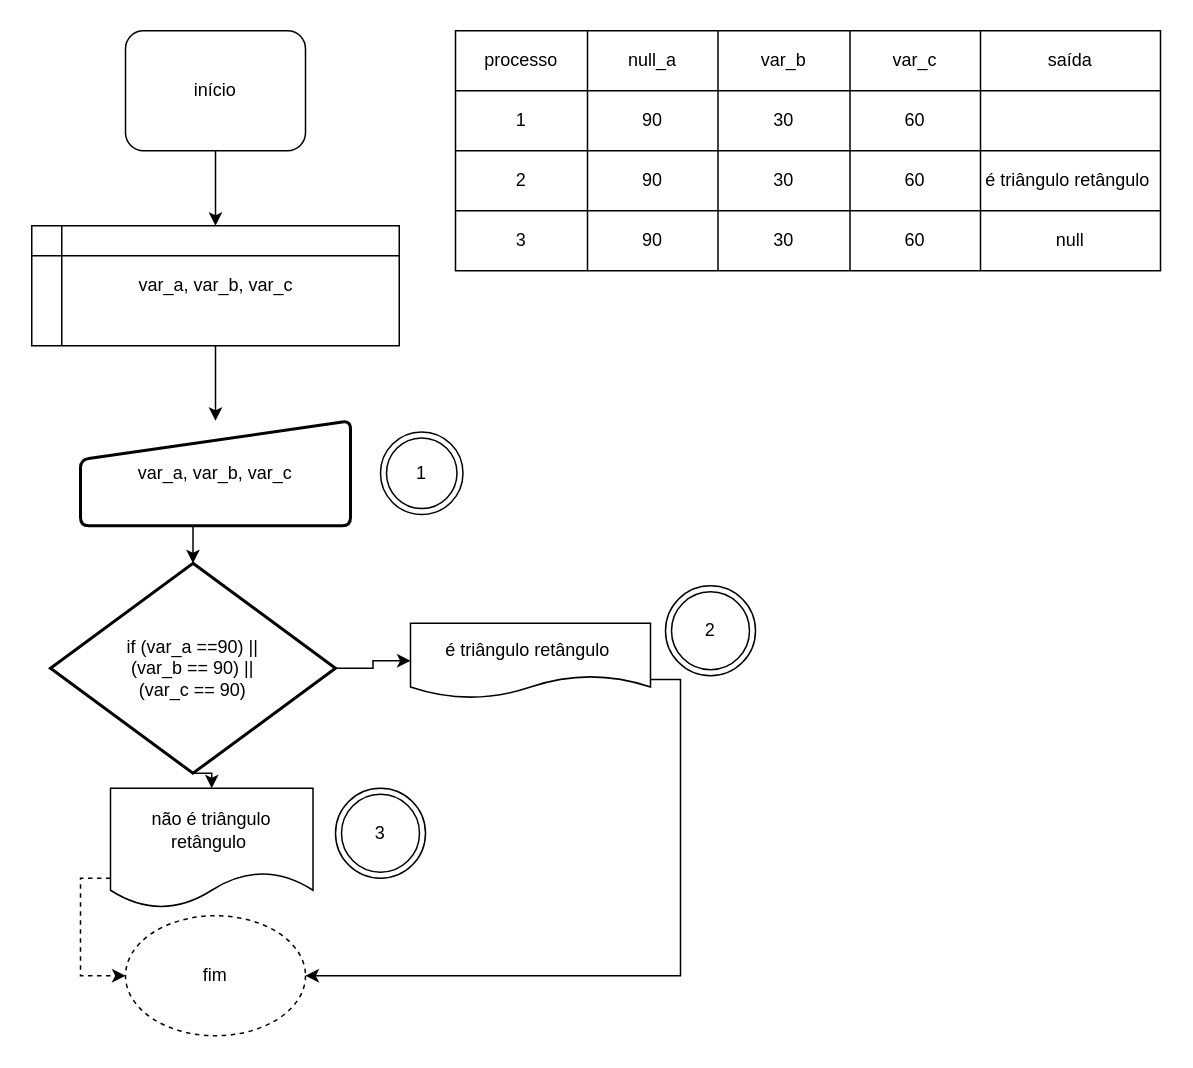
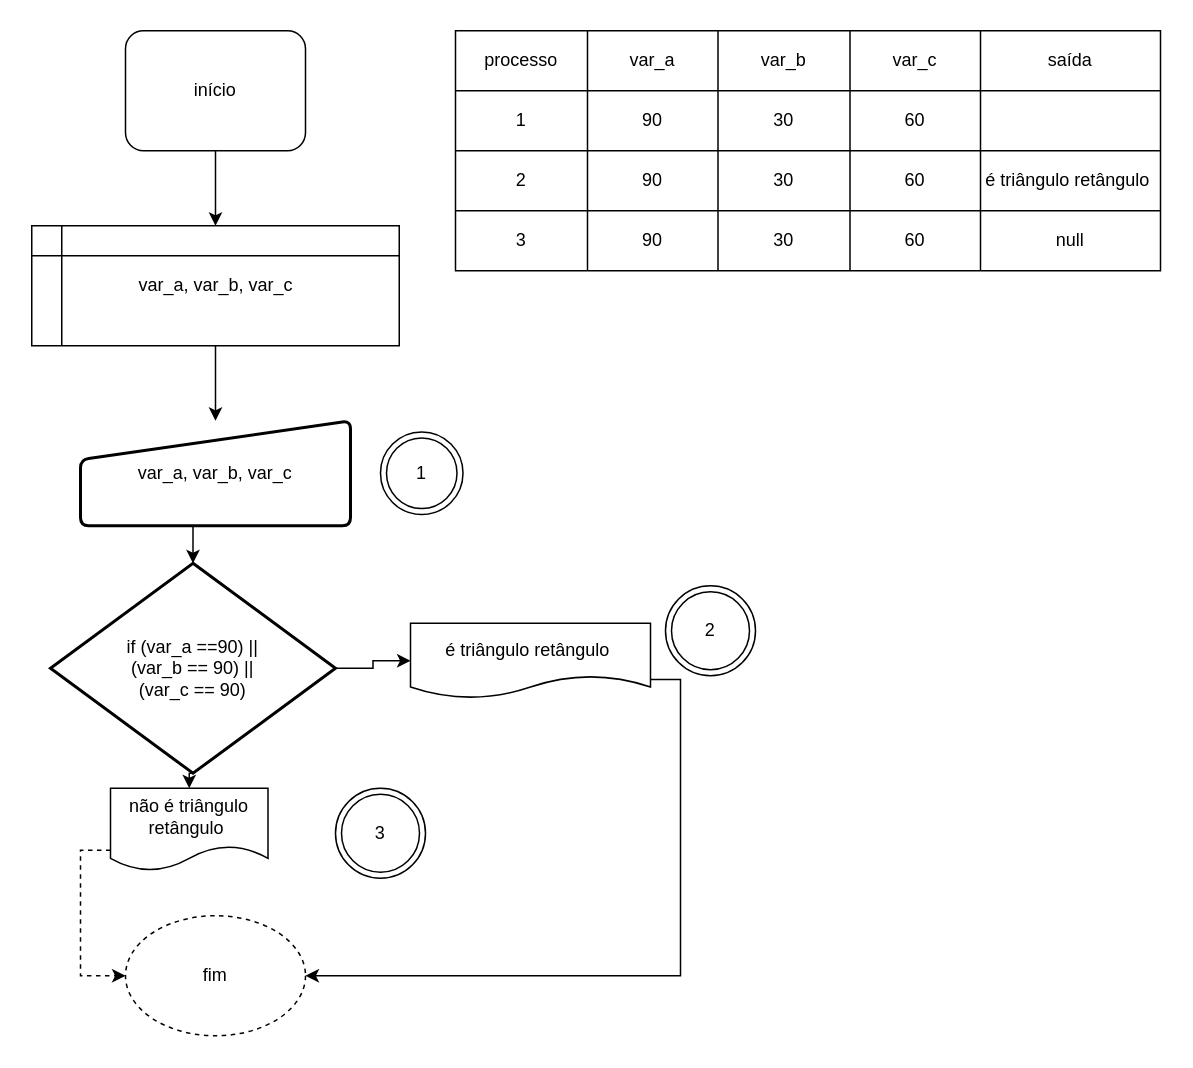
- <mxCell id="22" value="null_a" style="shape=partialRectangle;html=1;whiteSpace=wrap;connectable=0;fillColor=none;top=0;left=0;bottom=0;right=0;overflow=hidden;" parent="20" vertex="1"><mxGeometry x="88" width="87" height="40" as="geometry" /></mxCell>
+ <mxCell id="22" value="var_a" style="shape=partialRectangle;html=1;whiteSpace=wrap;connectable=0;fillColor=none;top=0;left=0;bottom=0;right=0;overflow=hidden;" parent="20" vertex="1"><mxGeometry x="88" width="87" height="40" as="geometry" /></mxCell>
- <mxCell id="13" value="não é triângulo retângulo&amp;nbsp;" style="shape=document;whiteSpace=wrap;html=1;boundedLbl=1;" parent="1" vertex="1"><mxGeometry x="73" y="525" width="135" height="80" as="geometry" /></mxCell>
+ <mxCell id="13" value="não é triângulo retângulo&amp;nbsp;" style="shape=document;whiteSpace=wrap;html=1;boundedLbl=1;" parent="1" vertex="1"><mxGeometry x="73" y="525" width="105" height="55" as="geometry" /></mxCell>
